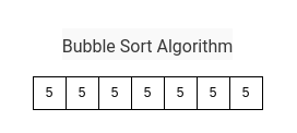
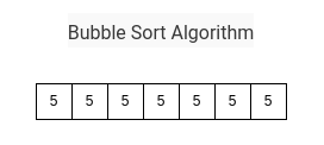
- <mxCell id="3" value="&lt;h1 class=&quot;title style-scope ytd-video-primary-info-renderer&quot; style=&quot;margin: 0px ; padding: 0px ; border: 0px ; background: rgb(249 , 249 , 249) ; overflow: hidden ; font-weight: 400 ; font-family: &amp;#34;roboto&amp;#34; , &amp;#34;arial&amp;#34; , sans-serif&quot;&gt;&lt;div id=&quot;info&quot; class=&quot;style-scope ytd-video-primary-info-renderer&quot; style=&quot;margin: 0px ; padding: 0px ; border: 0px ; background: rgb(249 , 249 , 249) ; display: flex ; font-family: &amp;#34;roboto&amp;#34; , &amp;#34;arial&amp;#34; , sans-serif ; font-size: 10px ; font-style: normal ; font-weight: 400 ; letter-spacing: normal ; text-indent: 0px ; text-transform: none ; word-spacing: 0px&quot;&gt;&lt;/div&gt;&lt;/h1&gt;&lt;h1 class=&quot;title style-scope ytd-video-primary-info-renderer&quot; style=&quot;margin: 0px ; padding: 0px ; border: 0px ; background: rgb(249 , 249 , 249) ; display: block ; overflow: hidden ; font-weight: 400 ; font-family: &amp;#34;roboto&amp;#34; , &amp;#34;arial&amp;#34; , sans-serif ; font-style: normal ; letter-spacing: normal ; text-indent: 0px ; text-transform: none ; word-spacing: 0px&quot;&gt;&lt;font style=&quot;font-size: 16px&quot;&gt;Bubble Sort Algorithm&lt;/font&gt;&lt;/h1&gt;&lt;div id=&quot;info&quot; class=&quot;style-scope ytd-video-primary-info-renderer&quot; style=&quot;margin: 0px ; padding: 0px ; border: 0px ; background: rgb(249 , 249 , 249) ; display: flex ; font-family: &amp;#34;roboto&amp;#34; , &amp;#34;arial&amp;#34; , sans-serif ; font-size: 10px&quot;&gt;&lt;/div&gt;" style="text;html=1;strokeColor=none;fillColor=none;align=center;verticalAlign=middle;whiteSpace=wrap;rounded=0;fontColor=#383838;" vertex="1" parent="1"><mxGeometry x="20" y="20" width="230" height="40" as="geometry" /></mxCell>
+ <mxCell id="3" value="&lt;h1 class=&quot;title style-scope ytd-video-primary-info-renderer&quot; style=&quot;margin: 0px ; padding: 0px ; border: 0px ; background: rgb(249 , 249 , 249) ; overflow: hidden ; font-weight: 400 ; font-family: &amp;#34;roboto&amp;#34; , &amp;#34;arial&amp;#34; , sans-serif&quot;&gt;&lt;div id=&quot;info&quot; class=&quot;style-scope ytd-video-primary-info-renderer&quot; style=&quot;margin: 0px ; padding: 0px ; border: 0px ; background: rgb(249 , 249 , 249) ; display: flex ; font-family: &amp;#34;roboto&amp;#34; , &amp;#34;arial&amp;#34; , sans-serif ; font-size: 10px ; font-style: normal ; font-weight: 400 ; letter-spacing: normal ; text-indent: 0px ; text-transform: none ; word-spacing: 0px&quot;&gt;&lt;/div&gt;&lt;/h1&gt;&lt;h1 class=&quot;title style-scope ytd-video-primary-info-renderer&quot; style=&quot;margin: 0px ; padding: 0px ; border: 0px ; background: rgb(249 , 249 , 249) ; display: block ; overflow: hidden ; font-weight: 400 ; font-family: &amp;#34;roboto&amp;#34; , &amp;#34;arial&amp;#34; , sans-serif ; font-style: normal ; letter-spacing: normal ; text-indent: 0px ; text-transform: none ; word-spacing: 0px&quot;&gt;&lt;font style=&quot;font-size: 16px&quot;&gt;Bubble Sort Algorithm&lt;/font&gt;&lt;/h1&gt;&lt;div id=&quot;info&quot; class=&quot;style-scope ytd-video-primary-info-renderer&quot; style=&quot;margin: 0px ; padding: 0px ; border: 0px ; background: rgb(249 , 249 , 249) ; display: flex ; font-family: &amp;#34;roboto&amp;#34; , &amp;#34;arial&amp;#34; , sans-serif ; font-size: 10px&quot;&gt;&lt;/div&gt;" style="text;html=1;strokeColor=none;fillColor=none;align=center;verticalAlign=middle;whiteSpace=wrap;rounded=0;fontColor=#383838;" vertex="1" parent="1"><mxGeometry x="20" y="5" width="230" height="40" as="geometry" /></mxCell>
